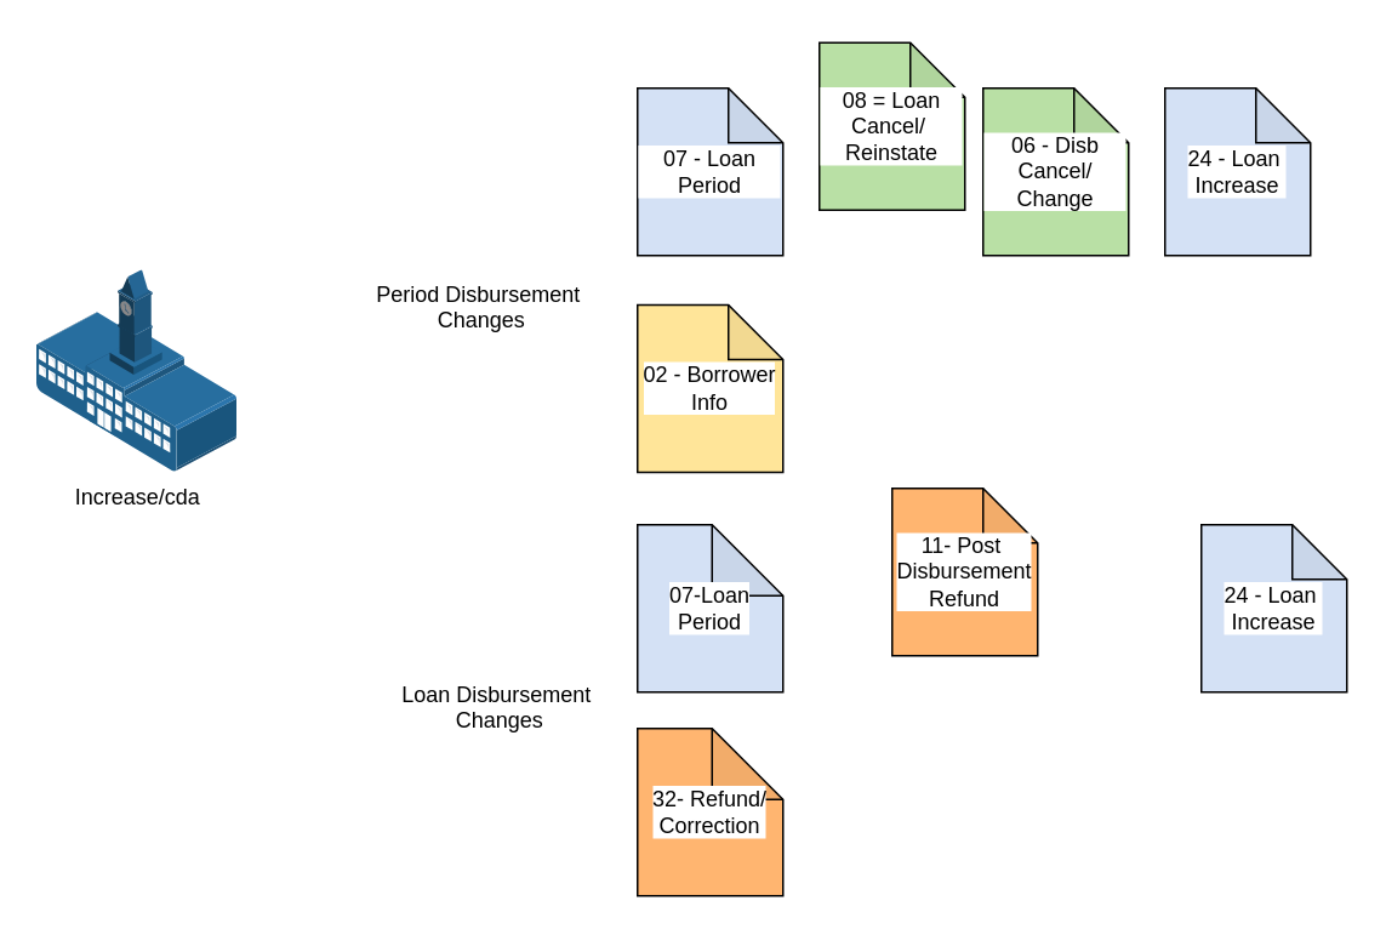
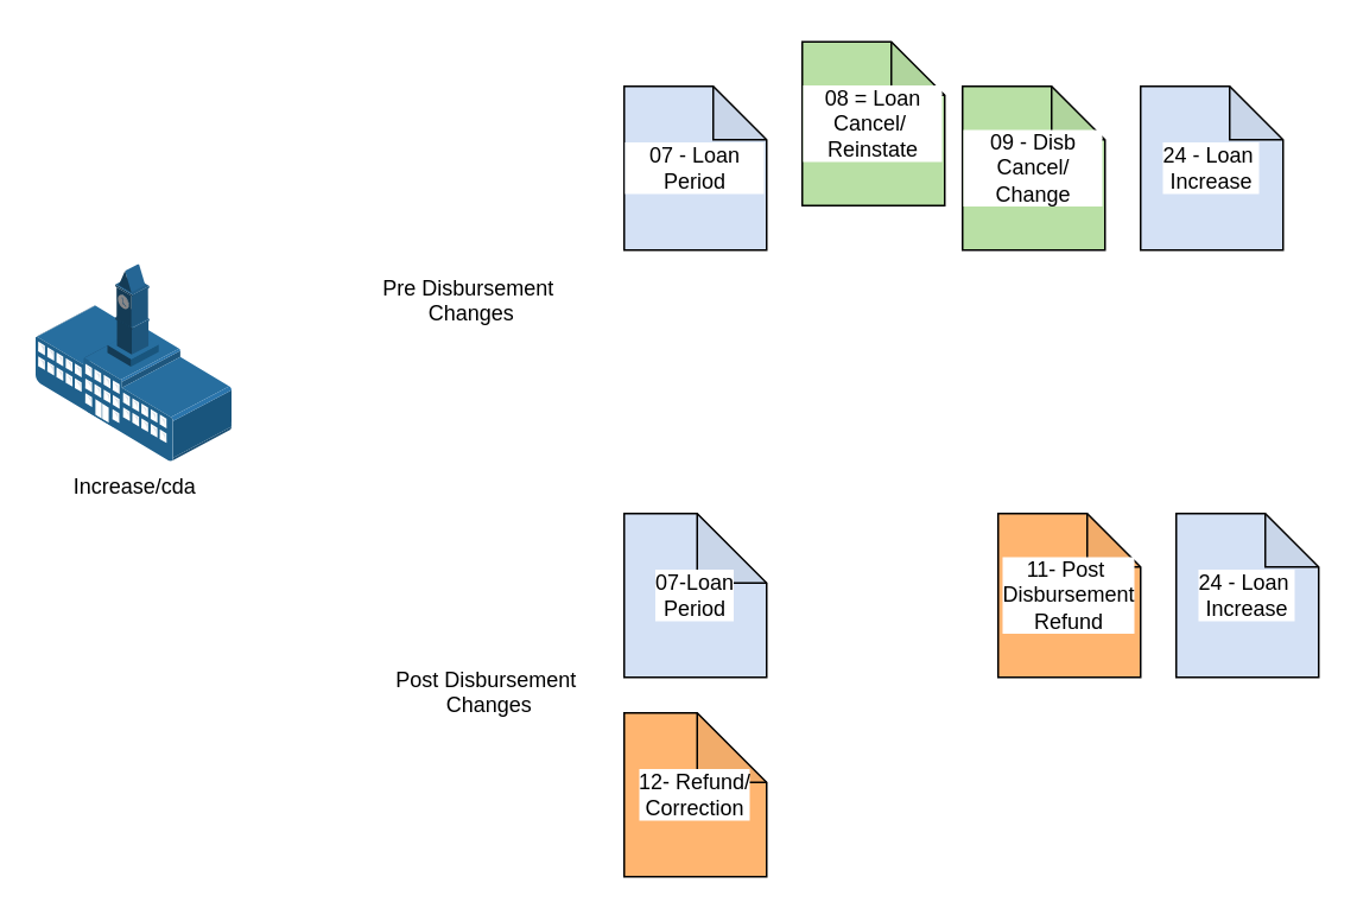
- <mxCell id="7" value="06 - Disb&lt;br&gt;Cancel/ Change" style="shape=note;whiteSpace=wrap;html=1;backgroundOutline=1;darkOpacity=0.05;labelBackgroundColor=white;fillColor=#B9E0A5;verticalAlign=middle;" vertex="1" parent="1"><mxGeometry x="540" y="48" width="80" height="92" as="geometry" /></mxCell>
+ <mxCell id="7" value="09 - Disb&lt;br&gt;Cancel/ Change" style="shape=note;whiteSpace=wrap;html=1;backgroundOutline=1;darkOpacity=0.05;labelBackgroundColor=white;fillColor=#B9E0A5;verticalAlign=middle;" vertex="1" parent="1"><mxGeometry x="540" y="48" width="80" height="92" as="geometry" /></mxCell>
- <mxCell id="3" value="Period Disbursement&amp;nbsp;&lt;br&gt;Changes" style="shape=image;html=1;verticalAlign=top;verticalLabelPosition=bottom;labelBackgroundColor=#ffffff;imageAspect=0;aspect=fixed;image=https://cdn3.iconfinder.com/data/icons/computing-technology/90/Cloud_storage-RAD-128.png;fillColor=#CCFF99;" vertex="1" parent="1"><mxGeometry x="200" y="20" width="128" height="128" as="geometry" /></mxCell>
+ <mxCell id="3" value="Pre Disbursement&amp;nbsp;&lt;br&gt;Changes" style="shape=image;html=1;verticalAlign=top;verticalLabelPosition=bottom;labelBackgroundColor=#ffffff;imageAspect=0;aspect=fixed;image=https://cdn3.iconfinder.com/data/icons/computing-technology/90/Cloud_storage-RAD-128.png;fillColor=#CCFF99;" vertex="1" parent="1"><mxGeometry x="200" y="20" width="128" height="128" as="geometry" /></mxCell>
- <mxCell id="9" value="02 - Borrower&lt;br&gt;Info" style="shape=note;whiteSpace=wrap;html=1;backgroundOutline=1;darkOpacity=0.05;labelBackgroundColor=white;fillColor=#FFE599;verticalAlign=middle;" vertex="1" parent="1"><mxGeometry x="350" y="167.2" width="80" height="92" as="geometry" /></mxCell>
- <mxCell id="11" value="11- Post&amp;nbsp;&lt;br&gt;Disbursement&lt;br&gt;Refund" style="shape=note;whiteSpace=wrap;html=1;backgroundOutline=1;darkOpacity=0.05;labelBackgroundColor=white;fillColor=#FFB570;verticalAlign=middle;" vertex="1" parent="1"><mxGeometry x="490" y="268" width="80" height="92" as="geometry" /></mxCell>
+ <mxCell id="11" value="11- Post&amp;nbsp;&lt;br&gt;Disbursement&lt;br&gt;Refund" style="shape=note;whiteSpace=wrap;html=1;backgroundOutline=1;darkOpacity=0.05;labelBackgroundColor=white;fillColor=#FFB570;verticalAlign=middle;" vertex="1" parent="1"><mxGeometry x="560" y="288" width="80" height="92" as="geometry" /></mxCell>
- <mxCell id="4" value="Loan Disbursement&amp;nbsp;&lt;br&gt;Changes" style="shape=image;html=1;verticalAlign=top;verticalLabelPosition=bottom;labelBackgroundColor=#ffffff;imageAspect=0;aspect=fixed;image=https://cdn3.iconfinder.com/data/icons/computing-technology/90/Cloud_storage-RAD-128.png;fillColor=#CCFF99;" vertex="1" parent="1"><mxGeometry x="210" y="240" width="128" height="128" as="geometry" /></mxCell>
+ <mxCell id="4" value="Post Disbursement&amp;nbsp;&lt;br&gt;Changes" style="shape=image;html=1;verticalAlign=top;verticalLabelPosition=bottom;labelBackgroundColor=#ffffff;imageAspect=0;aspect=fixed;image=https://cdn3.iconfinder.com/data/icons/computing-technology/90/Cloud_storage-RAD-128.png;fillColor=#CCFF99;" vertex="1" parent="1"><mxGeometry x="210" y="240" width="128" height="128" as="geometry" /></mxCell>
- <mxCell id="12" value="32- Refund/&lt;br&gt;Correction" style="shape=note;whiteSpace=wrap;html=1;backgroundOutline=1;darkOpacity=0.05;labelBackgroundColor=white;fillColor=#FFB570;verticalAlign=middle;size=39;" vertex="1" parent="1"><mxGeometry x="350" y="400" width="80" height="92" as="geometry" /></mxCell>
+ <mxCell id="12" value="12- Refund/&lt;br&gt;Correction" style="shape=note;whiteSpace=wrap;html=1;backgroundOutline=1;darkOpacity=0.05;labelBackgroundColor=white;fillColor=#FFB570;verticalAlign=middle;size=39;" vertex="1" parent="1"><mxGeometry x="350" y="400" width="80" height="92" as="geometry" /></mxCell>
